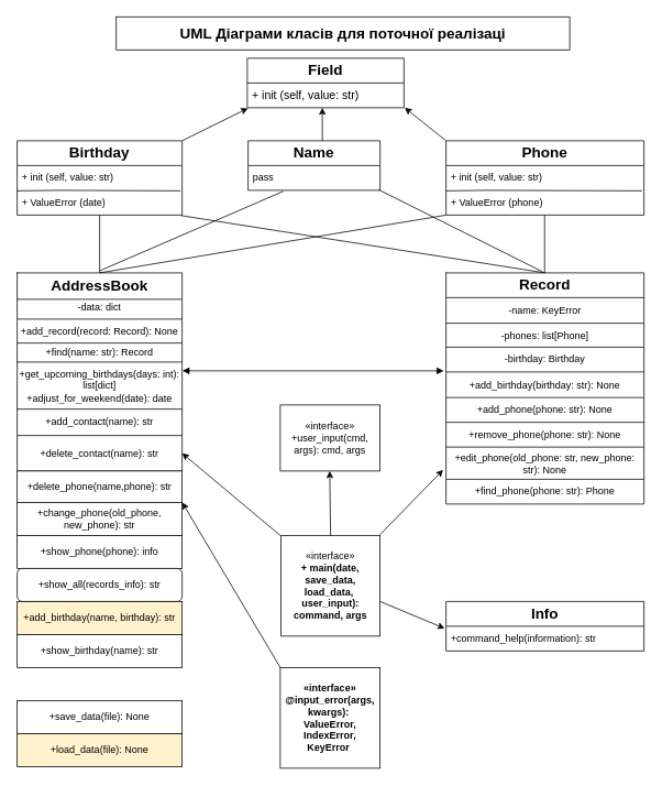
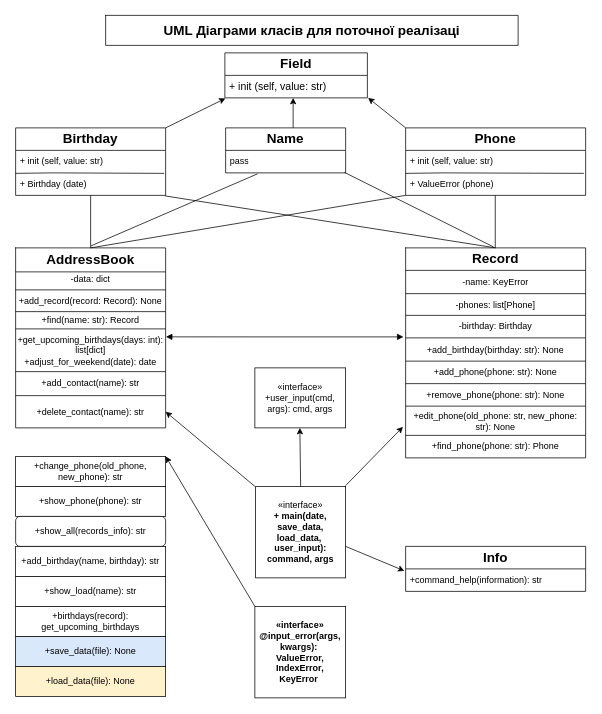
- <mxCell id="11" value="+ ValueError (date)" style="text;strokeColor=none;fillColor=none;align=left;verticalAlign=middle;spacingLeft=4;spacingRight=4;overflow=hidden;points=[[0,0.5],[1,0.5]];portConstraint=eastwest;rotatable=0;whiteSpace=wrap;html=1;" parent="8" vertex="1"><mxGeometry y="60" width="200" height="30" as="geometry" /></mxCell>
+ <mxCell id="11" value="+ Birthday (date)" style="text;strokeColor=none;fillColor=none;align=left;verticalAlign=middle;spacingLeft=4;spacingRight=4;overflow=hidden;points=[[0,0.5],[1,0.5]];portConstraint=eastwest;rotatable=0;whiteSpace=wrap;html=1;" parent="8" vertex="1"><mxGeometry y="60" width="200" height="30" as="geometry" /></mxCell>
- <mxCell id="55" value="+delete_phone(name,phone): str" style="rounded=0;whiteSpace=wrap;html=1;" vertex="1" parent="1"><mxGeometry x="20" y="570" width="200" height="38" as="geometry" /></mxCell>
- <mxCell id="57" value="+show_phone(phone): info" style="rounded=0;whiteSpace=wrap;html=1;" vertex="1" parent="1"><mxGeometry x="20" y="648" width="200" height="40" as="geometry" /></mxCell>
+ <mxCell id="57" value="+show_phone(phone): str" style="rounded=0;whiteSpace=wrap;html=1;" vertex="1" parent="1"><mxGeometry x="20" y="648" width="200" height="40" as="geometry" /></mxCell>
- <mxCell id="59" value="+add_birthday(name, birthday): str" style="rounded=0;whiteSpace=wrap;html=1;fillColor=#fff2cc;" vertex="1" parent="1"><mxGeometry x="20" y="728" width="200" height="40" as="geometry" /></mxCell>
+ <mxCell id="59" value="+add_birthday(name, birthday): str" style="rounded=0;whiteSpace=wrap;html=1;" vertex="1" parent="1"><mxGeometry x="20" y="728" width="200" height="40" as="geometry" /></mxCell>
- <mxCell id="60" value="+show_birthday(name): str" style="rounded=0;whiteSpace=wrap;html=1;" vertex="1" parent="1"><mxGeometry x="20" y="768" width="200" height="40" as="geometry" /></mxCell>
+ <mxCell id="60" value="+show_load(name): str" style="rounded=0;whiteSpace=wrap;html=1;" vertex="1" parent="1"><mxGeometry x="20" y="768" width="200" height="40" as="geometry" /></mxCell>
+ <mxCell id="61" value="+birthdays(record): get_upcoming_birthdays" style="rounded=0;whiteSpace=wrap;html=1;" vertex="1" parent="1"><mxGeometry x="20" y="808" width="200" height="40" as="geometry" /></mxCell>
- <mxCell id="62" value="+save_data(file): None" style="rounded=0;whiteSpace=wrap;html=1;" vertex="1" parent="1"><mxGeometry x="20" y="848" width="200" height="40" as="geometry" /></mxCell>
+ <mxCell id="62" value="+save_data(file): None" style="rounded=0;whiteSpace=wrap;html=1;fillColor=#dae8fc;" vertex="1" parent="1"><mxGeometry x="20" y="848" width="200" height="40" as="geometry" /></mxCell>
